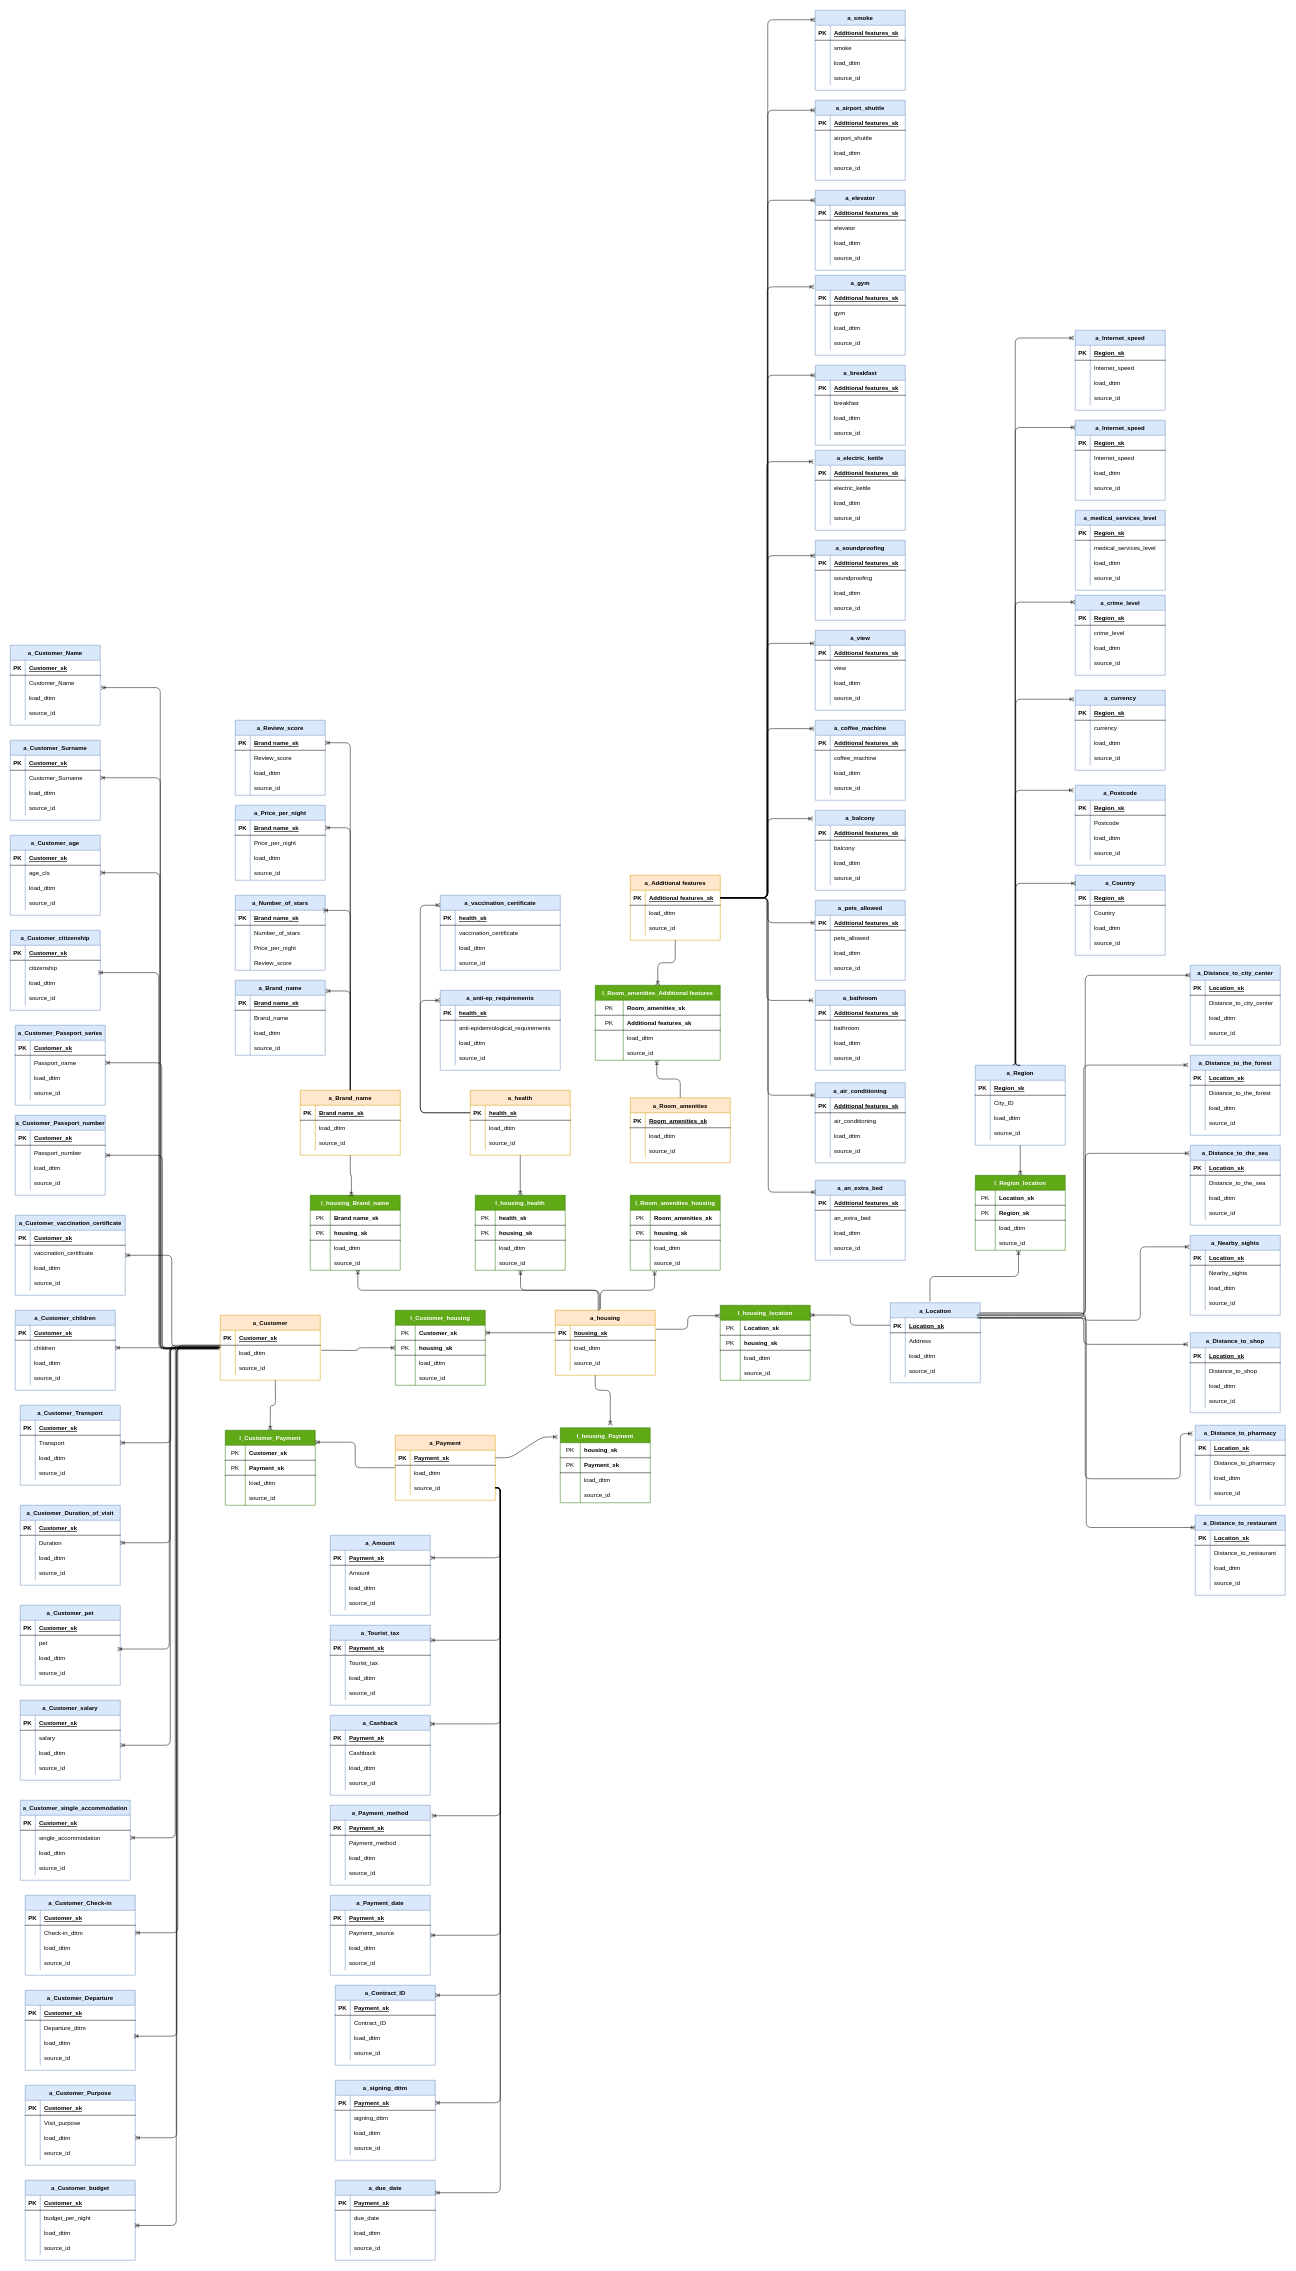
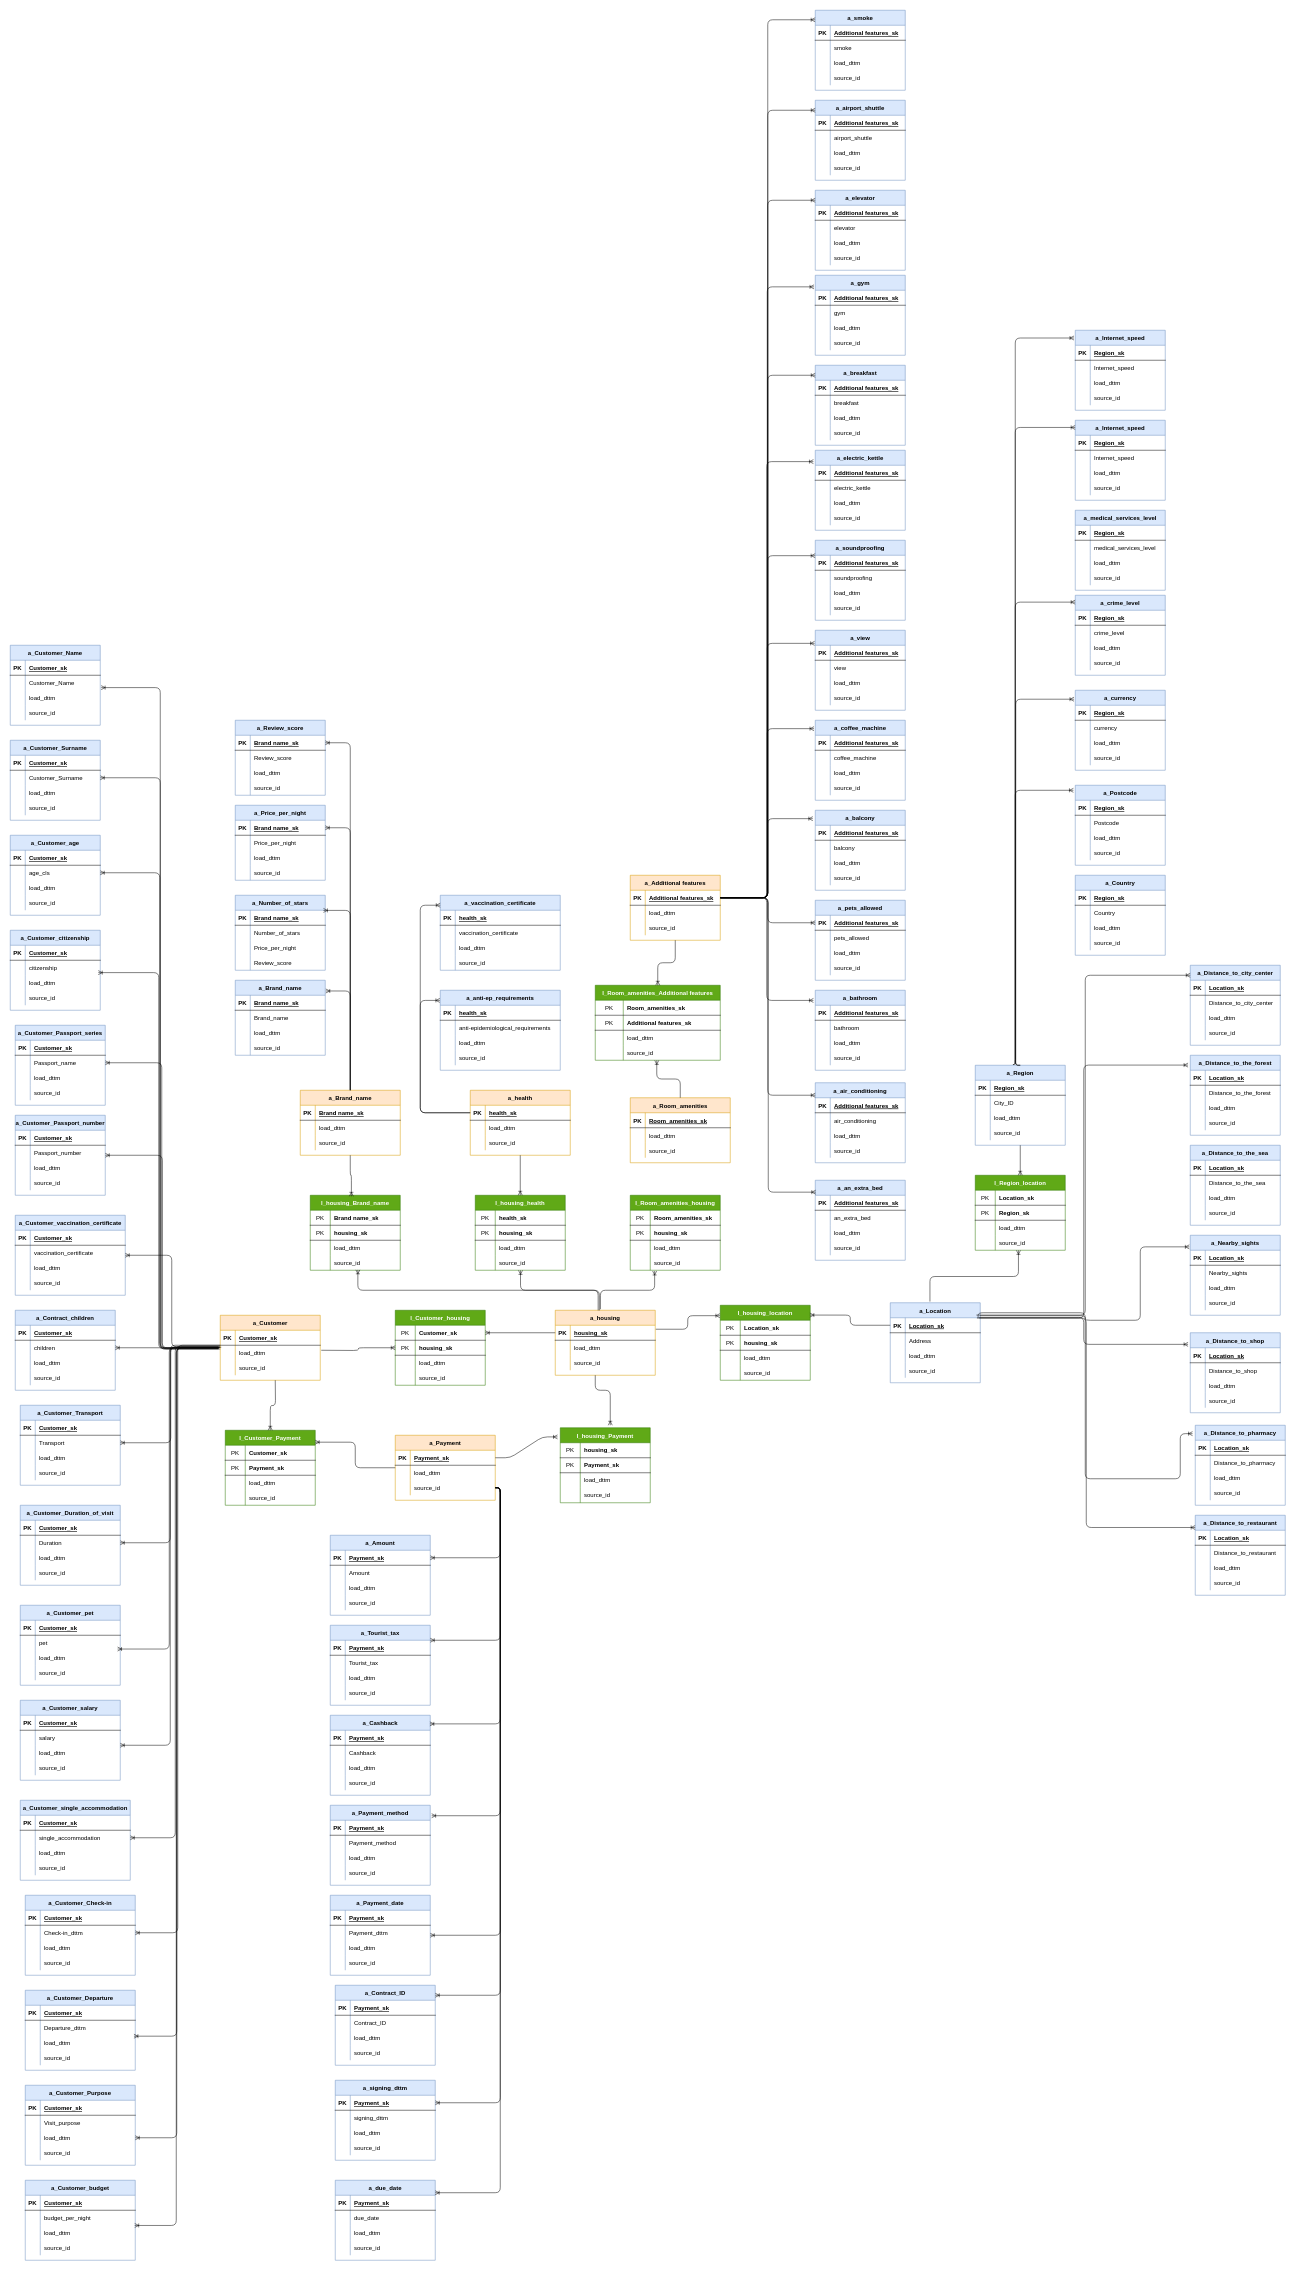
- <mxCell id="513" value="" style="edgeStyle=orthogonalEdgeStyle;fontSize=12;html=1;endArrow=ERoneToMany;exitX=0.45;exitY=-0.009;exitDx=0;exitDy=0;exitPerimeter=0;entryX=0.006;entryY=0.101;entryDx=0;entryDy=0;entryPerimeter=0;" parent="1" source="406" target="420" edge="1"><mxGeometry width="100" height="100" relative="1" as="geometry"><mxPoint x="2020" y="2100" as="sourcePoint" /><mxPoint x="2120" y="2000" as="targetPoint" /><Array as="points"><mxPoint x="2031" y="1766" /></Array></mxGeometry></mxCell>
- <mxCell id="517" value="" style="edgeStyle=elbowEdgeStyle;fontSize=12;html=1;endArrow=ERoneToMany;entryX=-0.01;entryY=0.101;entryDx=0;entryDy=0;entryPerimeter=0;exitX=1.009;exitY=0.14;exitDx=0;exitDy=0;exitPerimeter=0;" parent="1" source="288" target="301" edge="1"><mxGeometry width="100" height="100" relative="1" as="geometry"><mxPoint x="2000" y="2470" as="sourcePoint" /><mxPoint x="2100" y="2370" as="targetPoint" /></mxGeometry></mxCell>
- <mxCell id="93" value="a_Customer_children" style="shape=table;startSize=30;container=1;collapsible=1;childLayout=tableLayout;fixedRows=1;rowLines=0;fontStyle=1;align=center;resizeLast=1;fillColor=#dae8fc;strokeColor=#6c8ebf;" parent="1" vertex="1"><mxGeometry x="30" y="2620" width="200" height="160" as="geometry" /></mxCell>
+ <mxCell id="93" value="a_Contract_children" style="shape=table;startSize=30;container=1;collapsible=1;childLayout=tableLayout;fixedRows=1;rowLines=0;fontStyle=1;align=center;resizeLast=1;fillColor=#dae8fc;strokeColor=#6c8ebf;" parent="1" vertex="1"><mxGeometry x="30" y="2620" width="200" height="160" as="geometry" /></mxCell>
- <mxCell id="1003" value="Payment_source" style="shape=partialRectangle;connectable=0;fillColor=none;top=0;left=0;bottom=0;right=0;align=left;spacingLeft=6;overflow=hidden;" vertex="1" parent="1001"><mxGeometry x="30" width="170" height="30" as="geometry"><mxRectangle width="170" height="30" as="alternateBounds" /></mxGeometry></mxCell>
+ <mxCell id="1003" value="Payment_dttm" style="shape=partialRectangle;connectable=0;fillColor=none;top=0;left=0;bottom=0;right=0;align=left;spacingLeft=6;overflow=hidden;" vertex="1" parent="1001"><mxGeometry x="30" width="170" height="30" as="geometry"><mxRectangle width="170" height="30" as="alternateBounds" /></mxGeometry></mxCell>
